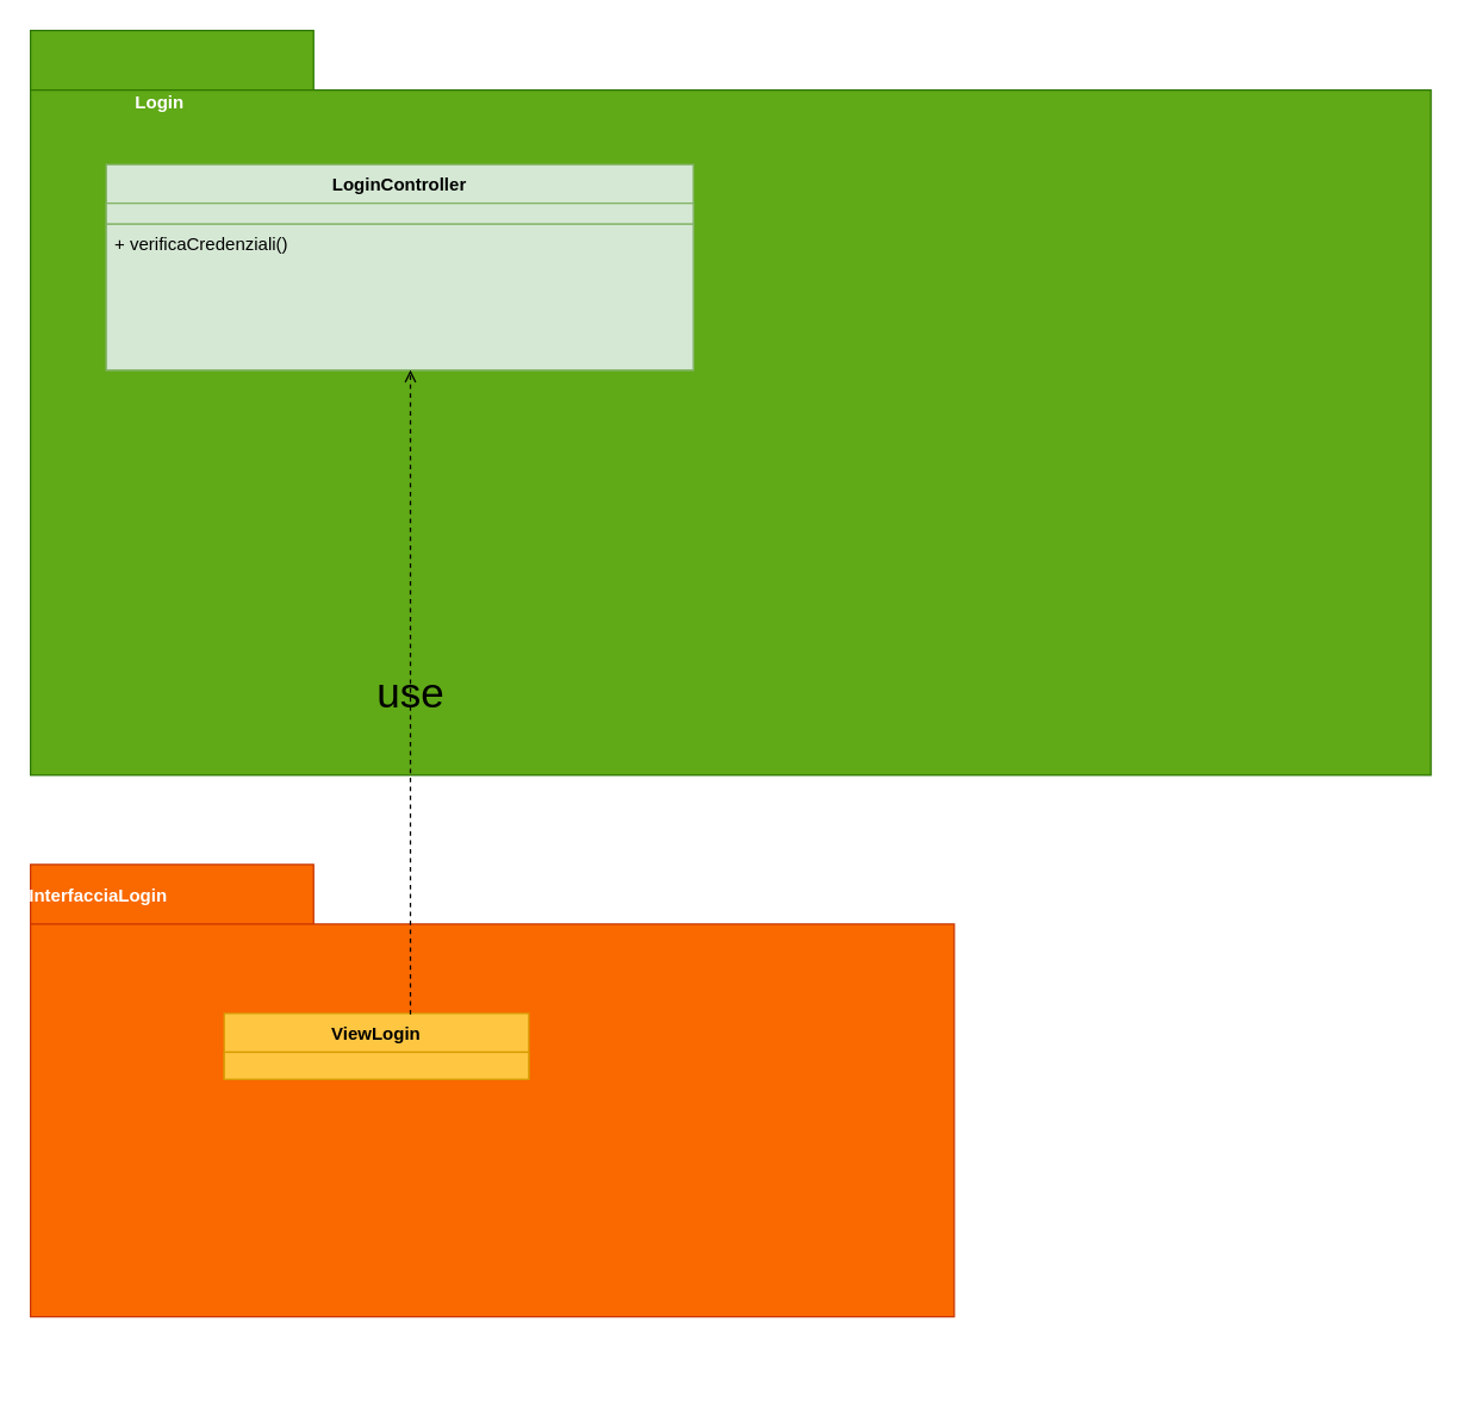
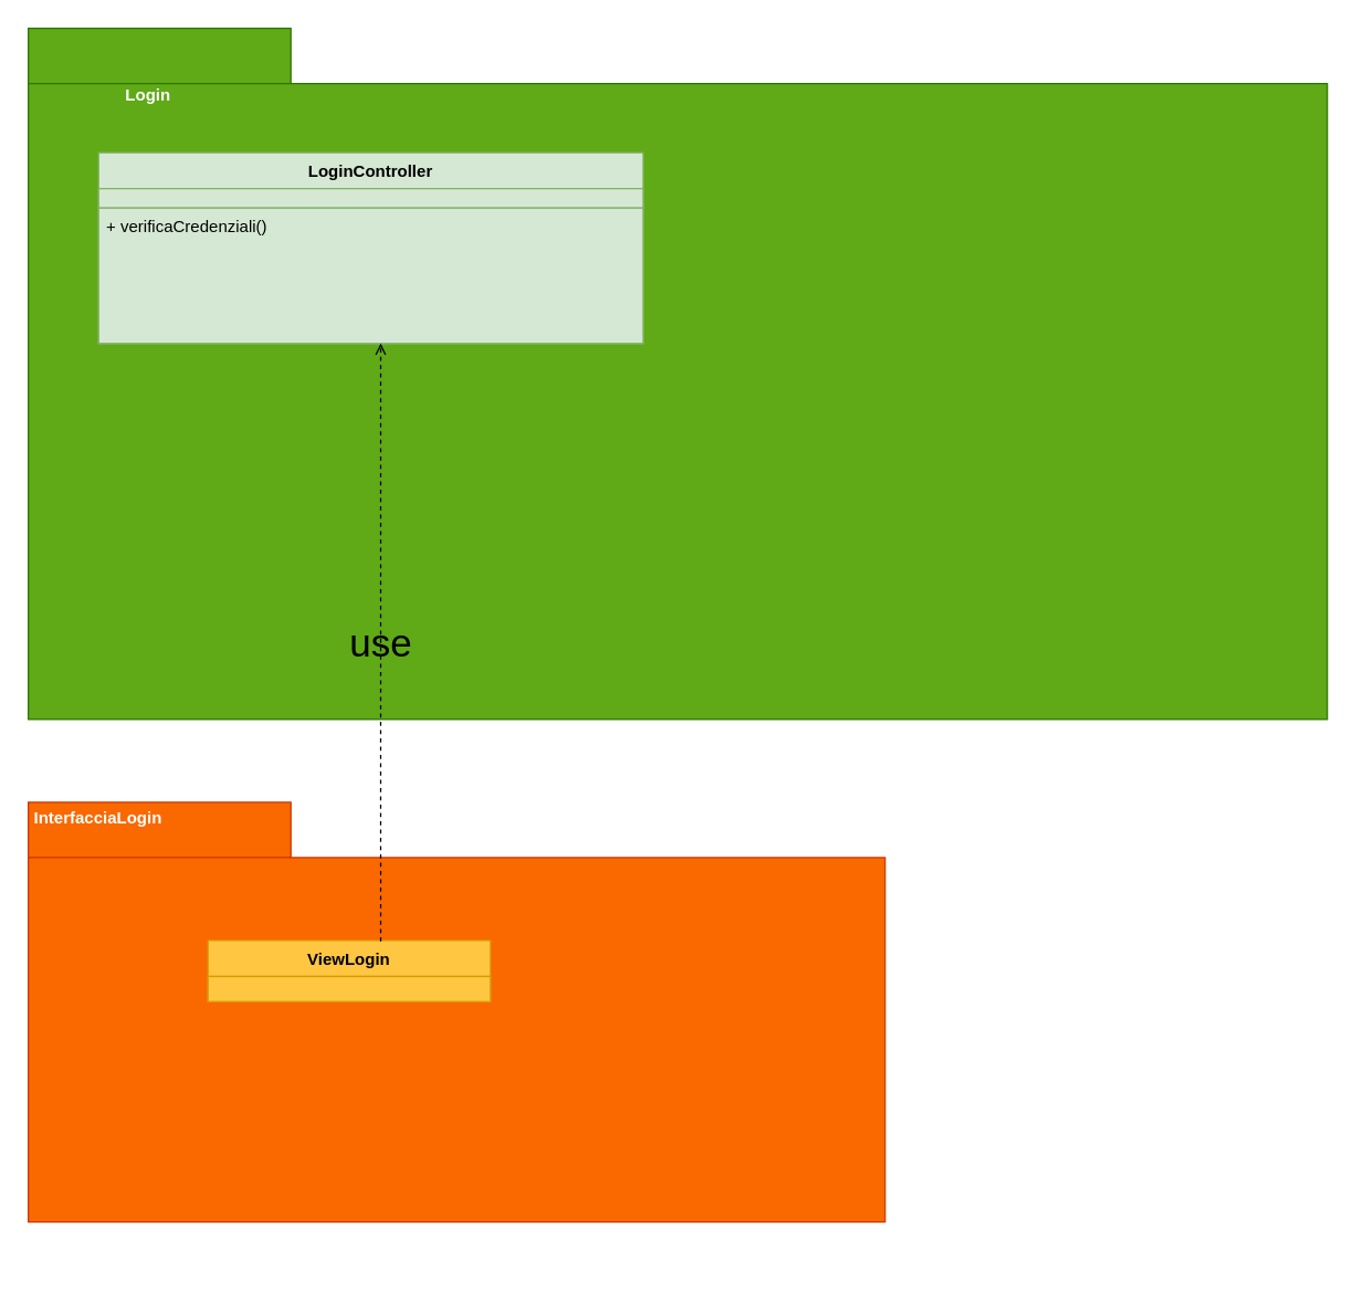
- <mxCell id="10" value="InterfacciaLogin    " style="text;align=center;fontStyle=1;verticalAlign=middle;spacingLeft=3;spacingRight=3;rotatable=0;points=[[0,0.5],[1,0.5]];portConstraint=eastwest;fontColor=#FFFFFF;" parent="8" vertex="1"><mxGeometry x="6.351" y="10.513" width="92.034" height="20.238" as="geometry" /></mxCell>
+ <mxCell id="10" value="InterfacciaLogin    " style="text;align=center;fontStyle=1;verticalAlign=middle;spacingLeft=3;spacingRight=3;rotatable=0;points=[[0,0.5],[1,0.5]];portConstraint=eastwest;fontColor=#FFFFFF;" parent="8" vertex="1"><mxGeometry x="11.351" y="0.513" width="92.034" height="20.238" as="geometry" /></mxCell>
